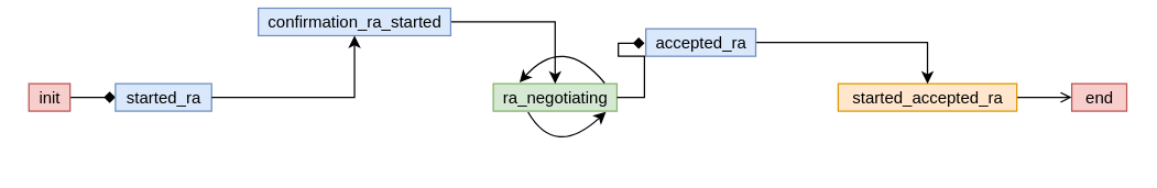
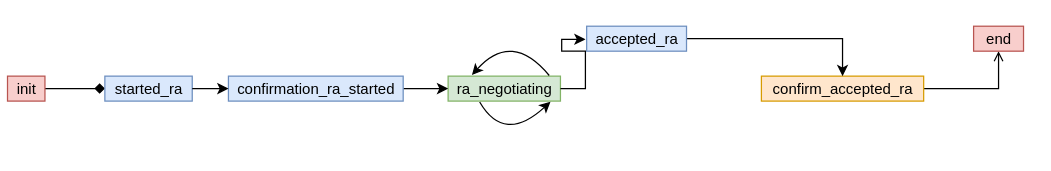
- <mxCell id="7" value="confirmation_ra_started" style="text;html=1;align=center;verticalAlign=middle;resizable=0;points=[];autosize=1;strokeColor=#6c8ebf;fillColor=#dae8fc;" parent="1" vertex="1"><mxGeometry x="187" y="5.5" width="140" height="20" as="geometry" /></mxCell>
+ <mxCell id="7" value="confirmation_ra_started" style="text;html=1;align=center;verticalAlign=middle;resizable=0;points=[];autosize=1;strokeColor=#6c8ebf;fillColor=#dae8fc;" parent="1" vertex="1"><mxGeometry x="182" y="60.5" width="140" height="20" as="geometry" /></mxCell>
- <mxCell id="13" style="edgeStyle=orthogonalEdgeStyle;rounded=0;orthogonalLoop=1;jettySize=auto;html=1;entryX=-0.012;entryY=0.525;entryDx=0;entryDy=0;entryPerimeter=0;endArrow=diamond;" parent="1" source="2" target="12" edge="1"><mxGeometry x="32" y="10" as="geometry" /></mxCell>
+ <mxCell id="13" style="edgeStyle=orthogonalEdgeStyle;rounded=0;orthogonalLoop=1;jettySize=auto;html=1;entryX=-0.012;entryY=0.525;entryDx=0;entryDy=0;entryPerimeter=0;" parent="1" source="2" target="12" edge="1"><mxGeometry x="32" y="10" as="geometry" /></mxCell>
- <mxCell id="4" value="init" style="text;html=1;align=center;verticalAlign=middle;resizable=0;points=[];autosize=1;strokeColor=#b85450;fillColor=#f8cecc;" parent="1" vertex="1"><mxGeometry x="20" y="60.5" width="30" height="20" as="geometry" /></mxCell>
+ <mxCell id="4" value="init" style="text;html=1;align=center;verticalAlign=middle;resizable=0;points=[];autosize=1;strokeColor=#b85450;fillColor=#f8cecc;" parent="1" vertex="1"><mxGeometry x="5" y="60.5" width="30" height="20" as="geometry" /></mxCell>
- <mxCell id="10" value="started_accepted_ra" style="text;html=1;align=center;verticalAlign=middle;resizable=0;points=[];autosize=1;strokeColor=#d79b00;fillColor=#ffe6cc;" parent="1" vertex="1"><mxGeometry x="609" y="60.5" width="130" height="20" as="geometry" /></mxCell>
+ <mxCell id="10" value="confirm_accepted_ra" style="text;html=1;align=center;verticalAlign=middle;resizable=0;points=[];autosize=1;strokeColor=#d79b00;fillColor=#ffe6cc;" parent="1" vertex="1"><mxGeometry x="609" y="60.5" width="130" height="20" as="geometry" /></mxCell>
- <mxCell id="15" value="end" style="text;html=1;align=center;verticalAlign=middle;resizable=0;points=[];autosize=1;strokeColor=#b85450;fillColor=#f8cecc;" parent="1" vertex="1"><mxGeometry x="779" y="60.5" width="40" height="20" as="geometry" /></mxCell>
+ <mxCell id="15" value="end" style="text;html=1;align=center;verticalAlign=middle;resizable=0;points=[];autosize=1;strokeColor=#b85450;fillColor=#f8cecc;" parent="1" vertex="1"><mxGeometry x="779" y="20.5" width="40" height="20" as="geometry" /></mxCell>
